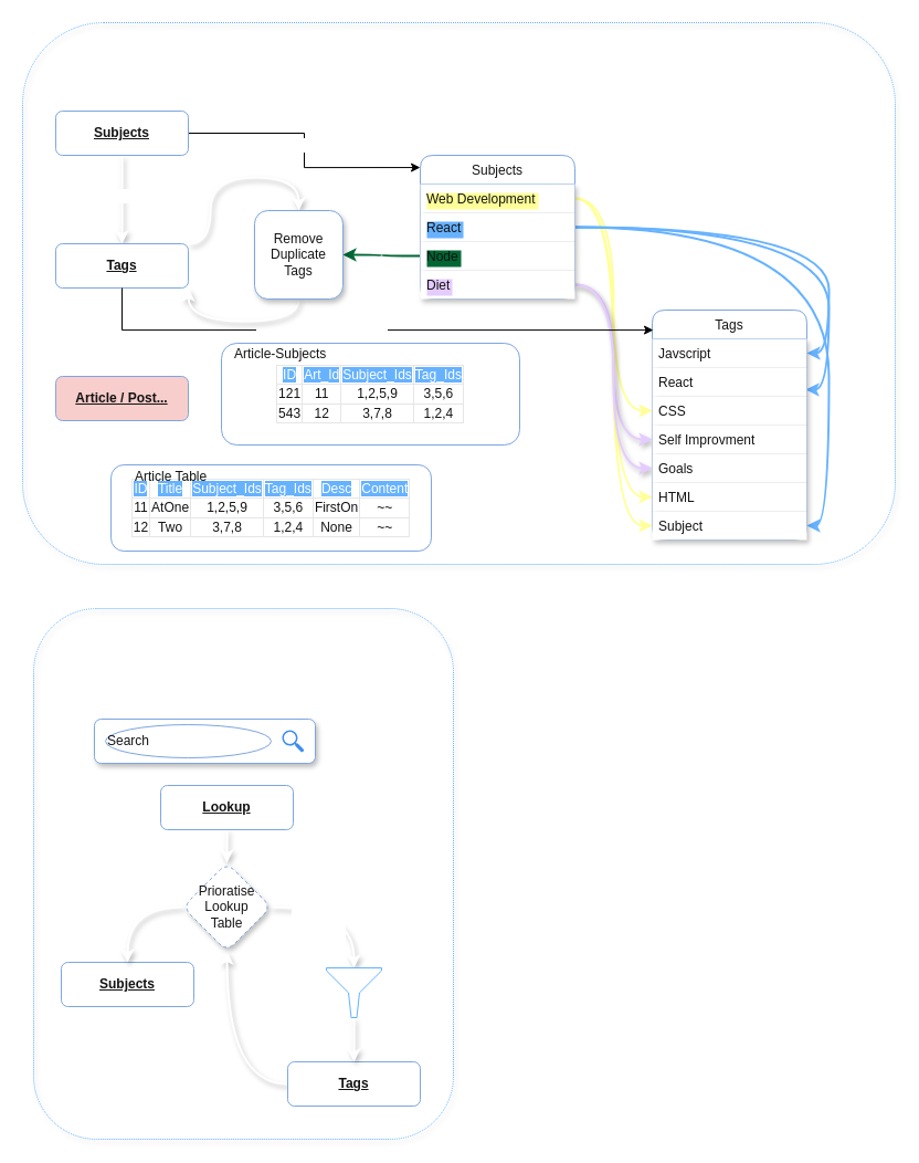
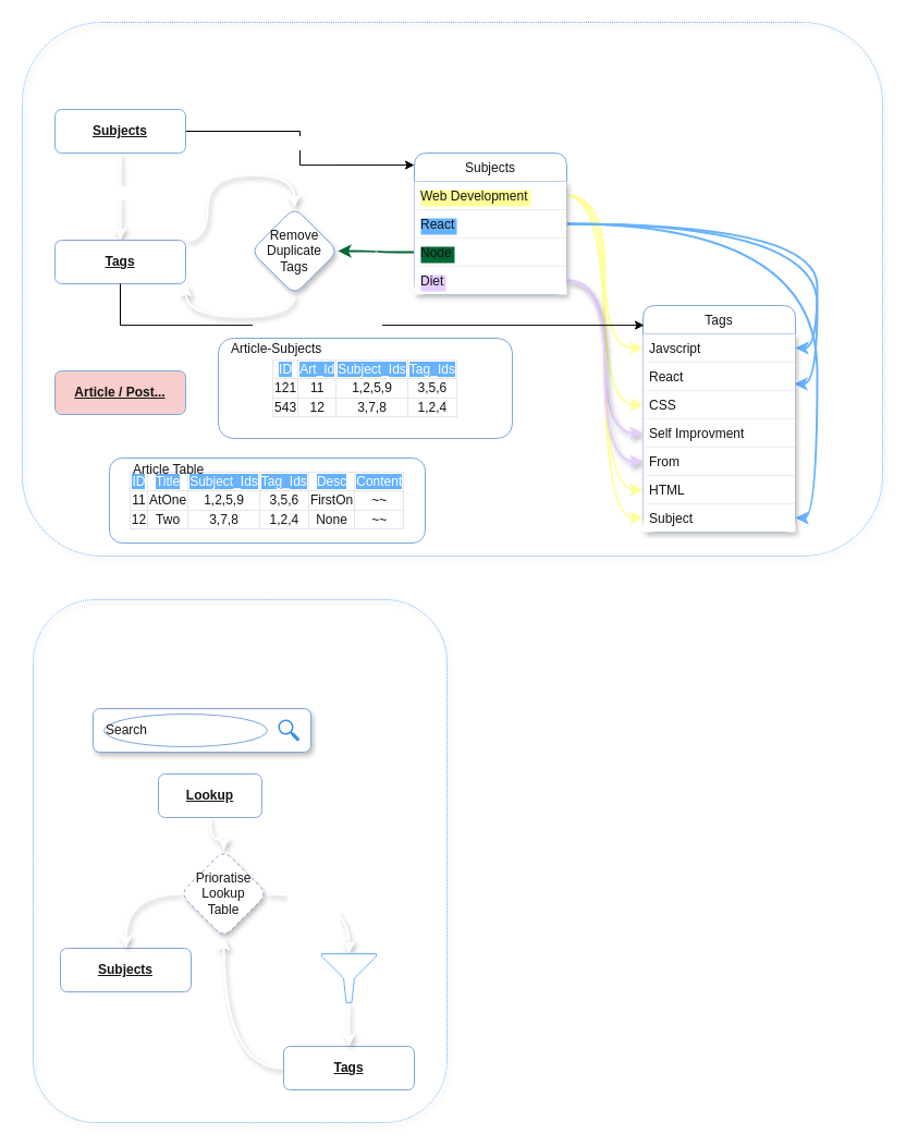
- <mxCell id="38" value="Remove Duplicate&lt;br&gt;Tags" style="whiteSpace=wrap;html=1;shadow=1;labelBackgroundColor=none;strokeColor=#7EA6E0;fillColor=#ffffff;fontColor=#131313;rounded=1;" vertex="1" parent="1"><mxGeometry x="230" y="190" width="80" height="80" as="geometry" /></mxCell>
+ <mxCell id="38" value="Remove Duplicate&lt;br&gt;Tags" style="rhombus;whiteSpace=wrap;html=1;rounded=1;shadow=1;labelBackgroundColor=none;strokeColor=#7EA6E0;fillColor=#ffffff;fontColor=#131313;" vertex="1" parent="1"><mxGeometry x="230" y="190" width="80" height="80" as="geometry" /></mxCell>
+ <mxCell id="15" style="edgeStyle=orthogonalEdgeStyle;curved=1;rounded=0;orthogonalLoop=1;jettySize=auto;html=1;entryX=0;entryY=0.5;entryDx=0;entryDy=0;fontColor=#131313;strokeColor=#FFFF99;strokeWidth=2;" edge="1" parent="1" source="23" target="28"><mxGeometry relative="1" as="geometry" /></mxCell>
- <mxCell id="32" value="Goals" style="text;strokeColor=none;fillColor=#ffffff;align=left;verticalAlign=top;spacingLeft=4;spacingRight=4;overflow=hidden;rotatable=0;points=[[0,0.5],[1,0.5]];portConstraint=eastwest;shadow=1;fontColor=#131313;" vertex="1" parent="27"><mxGeometry y="130" width="140" height="26" as="geometry" /></mxCell>
+ <mxCell id="32" value="From" style="text;strokeColor=none;fillColor=#ffffff;align=left;verticalAlign=top;spacingLeft=4;spacingRight=4;overflow=hidden;rotatable=0;points=[[0,0.5],[1,0.5]];portConstraint=eastwest;shadow=1;fontColor=#131313;" vertex="1" parent="27"><mxGeometry y="130" width="140" height="26" as="geometry" /></mxCell>
- <mxCell id="45" value="&lt;font color=&quot;#131313&quot;&gt;&lt;b&gt;&lt;u&gt;Lookup&lt;/u&gt;&lt;/b&gt;&lt;/font&gt;" style="rounded=1;whiteSpace=wrap;html=1;strokeColor=#7EA6E0;fillColor=#ffffff;" vertex="1" parent="1"><mxGeometry x="145" y="710" width="120" height="40" as="geometry" /></mxCell>
+ <mxCell id="45" value="&lt;font color=&quot;#131313&quot;&gt;&lt;b&gt;&lt;u&gt;Lookup&lt;/u&gt;&lt;/b&gt;&lt;/font&gt;" style="rounded=1;whiteSpace=wrap;html=1;strokeColor=#7EA6E0;fillColor=#ffffff;" vertex="1" parent="1"><mxGeometry x="145" y="710" width="95" height="40" as="geometry" /></mxCell>
